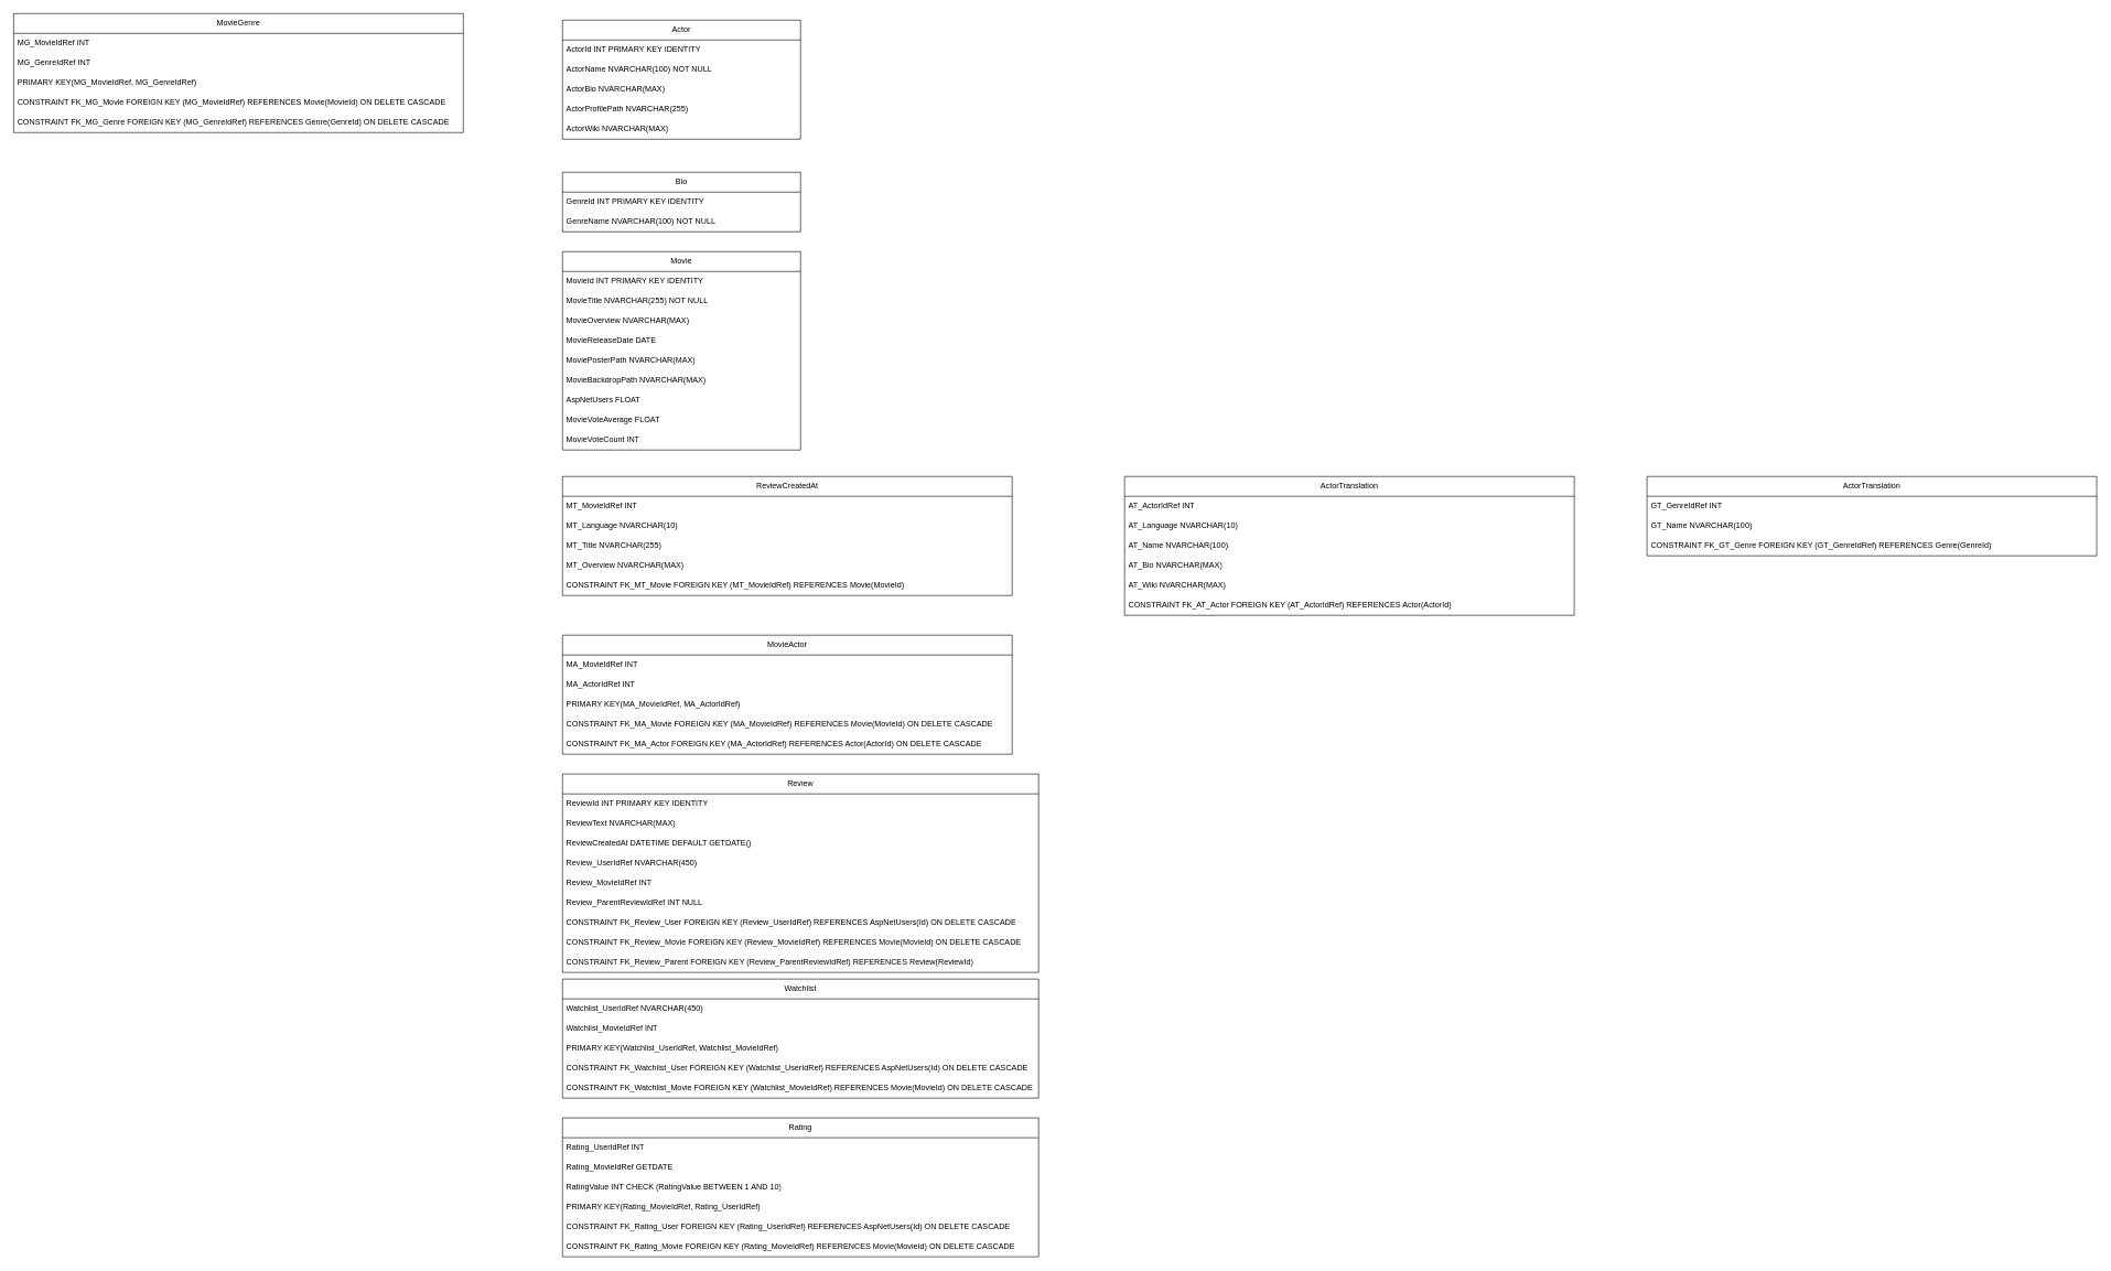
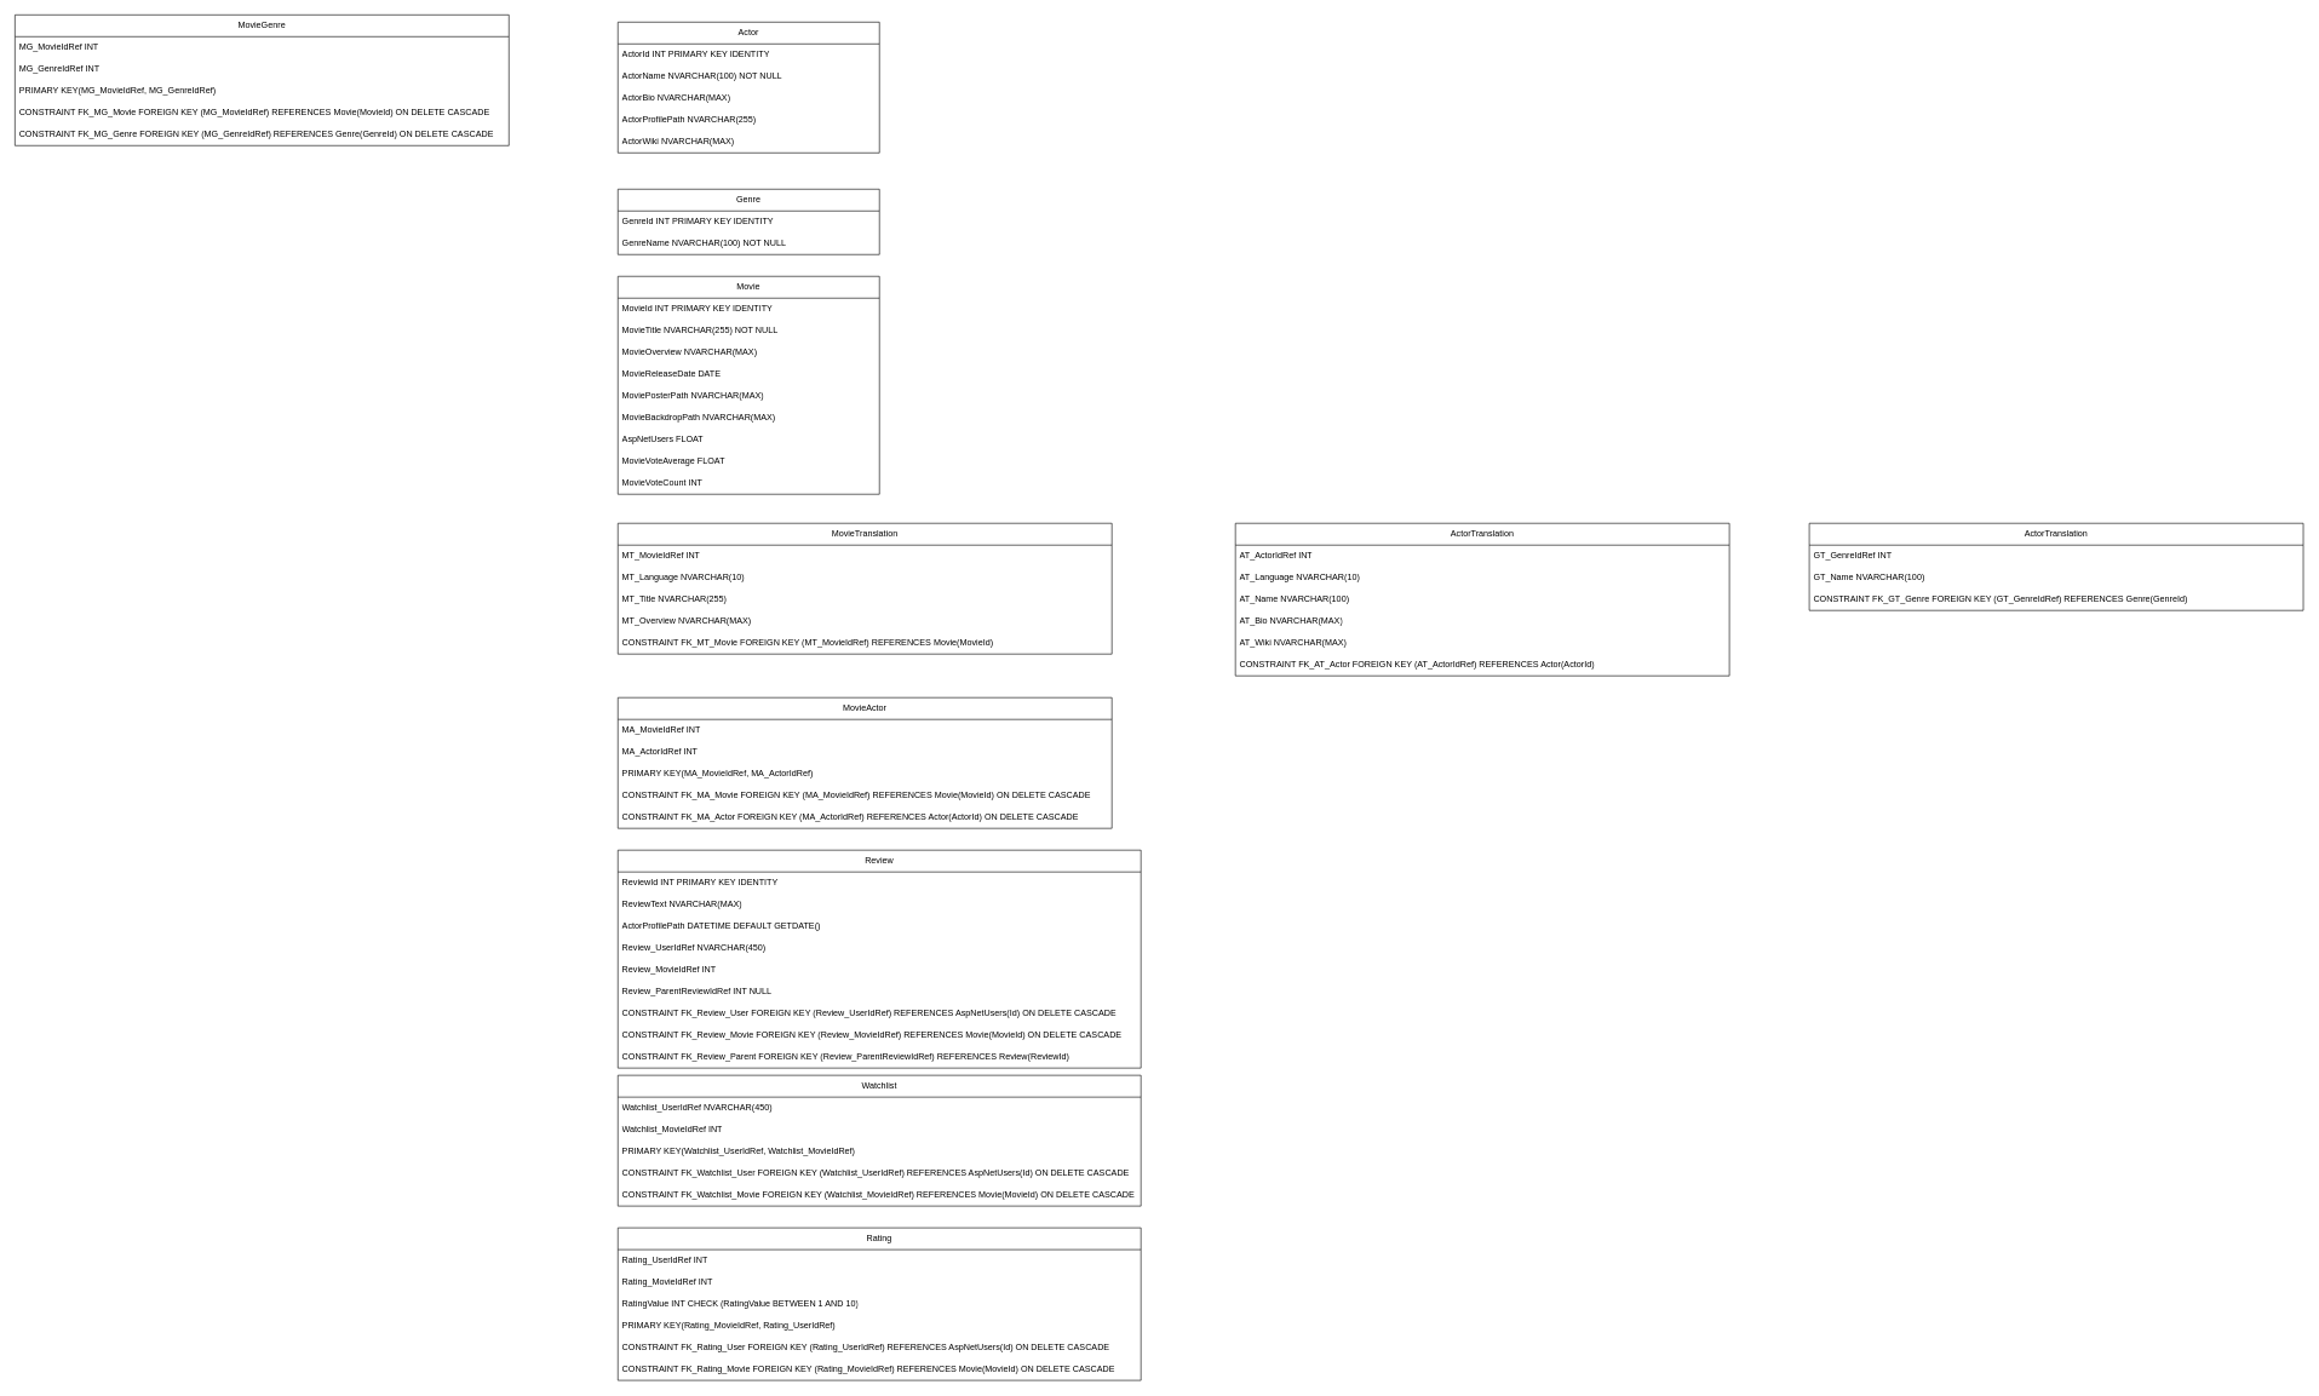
- <mxCell id="18" value="Bio" style="swimlane;fontStyle=0;childLayout=stackLayout;horizontal=1;startSize=30;horizontalStack=0;resizeParent=1;resizeParentMax=0;resizeLast=0;collapsible=1;marginBottom=0;whiteSpace=wrap;html=1;" parent="1" vertex="1"><mxGeometry x="850" y="260" width="360" height="90" as="geometry" /></mxCell>
+ <mxCell id="18" value="Genre" style="swimlane;fontStyle=0;childLayout=stackLayout;horizontal=1;startSize=30;horizontalStack=0;resizeParent=1;resizeParentMax=0;resizeLast=0;collapsible=1;marginBottom=0;whiteSpace=wrap;html=1;" parent="1" vertex="1"><mxGeometry x="850" y="260" width="360" height="90" as="geometry" /></mxCell>
- <mxCell id="56" value="ReviewCreatedAt" style="swimlane;fontStyle=0;childLayout=stackLayout;horizontal=1;startSize=30;horizontalStack=0;resizeParent=1;resizeParentMax=0;resizeLast=0;collapsible=1;marginBottom=0;whiteSpace=wrap;html=1;" parent="1" vertex="1"><mxGeometry x="850" y="720" width="680" height="180" as="geometry" /></mxCell>
+ <mxCell id="56" value="MovieTranslation" style="swimlane;fontStyle=0;childLayout=stackLayout;horizontal=1;startSize=30;horizontalStack=0;resizeParent=1;resizeParentMax=0;resizeLast=0;collapsible=1;marginBottom=0;whiteSpace=wrap;html=1;" parent="1" vertex="1"><mxGeometry x="850" y="720" width="680" height="180" as="geometry" /></mxCell>
- <mxCell id="36" value="ReviewCreatedAt DATETIME DEFAULT GETDATE()" style="text;strokeColor=none;fillColor=none;align=left;verticalAlign=middle;spacingLeft=4;spacingRight=4;overflow=hidden;points=[[0,0.5],[1,0.5]];portConstraint=eastwest;rotatable=0;whiteSpace=wrap;html=1;" parent="33" vertex="1"><mxGeometry y="90" width="720" height="30" as="geometry" /></mxCell>
+ <mxCell id="36" value="ActorProfilePath DATETIME DEFAULT GETDATE()" style="text;strokeColor=none;fillColor=none;align=left;verticalAlign=middle;spacingLeft=4;spacingRight=4;overflow=hidden;points=[[0,0.5],[1,0.5]];portConstraint=eastwest;rotatable=0;whiteSpace=wrap;html=1;" parent="33" vertex="1"><mxGeometry y="90" width="720" height="30" as="geometry" /></mxCell>
- <mxCell id="45" value="Rating_MovieIdRef GETDATE&amp;nbsp;" style="text;strokeColor=none;fillColor=none;align=left;verticalAlign=middle;spacingLeft=4;spacingRight=4;overflow=hidden;points=[[0,0.5],[1,0.5]];portConstraint=eastwest;rotatable=0;whiteSpace=wrap;html=1;" parent="43" vertex="1"><mxGeometry y="60" width="720" height="30" as="geometry" /></mxCell>
+ <mxCell id="45" value="Rating_MovieIdRef INT&amp;nbsp;" style="text;strokeColor=none;fillColor=none;align=left;verticalAlign=middle;spacingLeft=4;spacingRight=4;overflow=hidden;points=[[0,0.5],[1,0.5]];portConstraint=eastwest;rotatable=0;whiteSpace=wrap;html=1;" parent="43" vertex="1"><mxGeometry y="60" width="720" height="30" as="geometry" /></mxCell>
